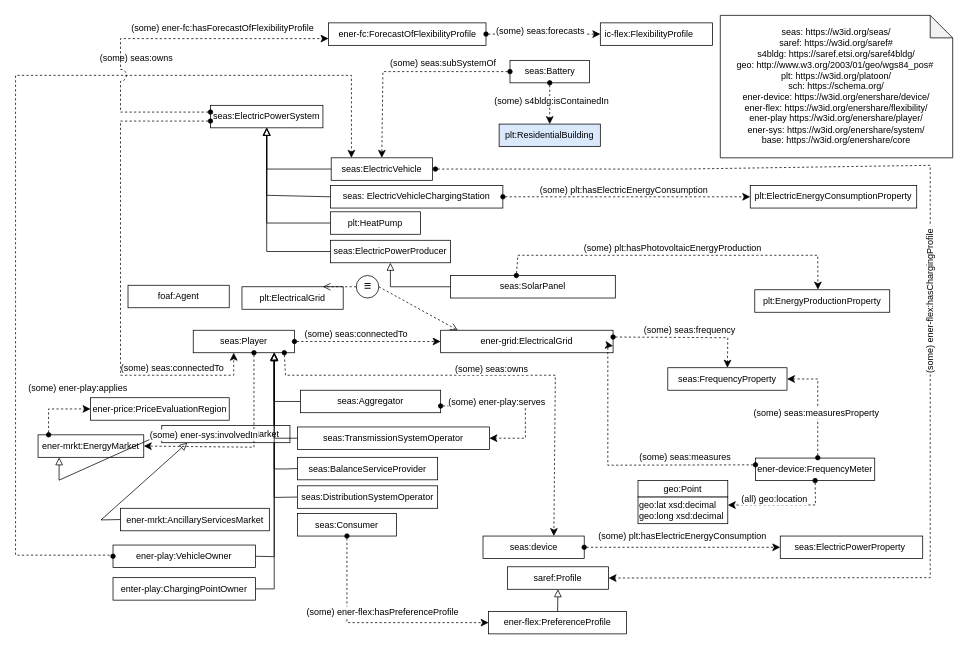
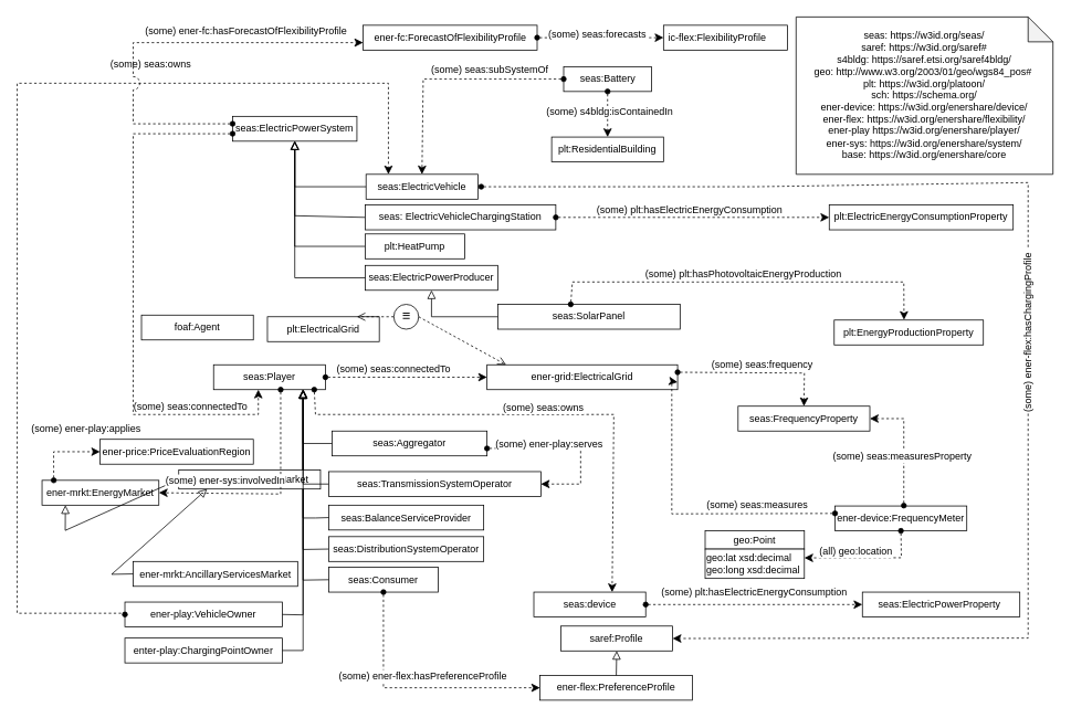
- <mxCell id="46" value="plt:ResidentialBuilding" style="rounded=0;whiteSpace=wrap;html=1;snapToPoint=1;points=[[0.1,0],[0.2,0],[0.3,0],[0.4,0],[0.5,0],[0.6,0],[0.7,0],[0.8,0],[0.9,0],[0,0.1],[0,0.3],[0,0.5],[0,0.7],[0,0.9],[0.1,1],[0.2,1],[0.3,1],[0.4,1],[0.5,1],[0.6,1],[0.7,1],[0.8,1],[0.9,1],[1,0.1],[1,0.3],[1,0.5],[1,0.7],[1,0.9]];fillColor=#dae8fc;" vertex="1" parent="1"><mxGeometry x="665" y="165" width="135" height="30" as="geometry" /></mxCell>
+ <mxCell id="46" value="plt:ResidentialBuilding" style="rounded=0;whiteSpace=wrap;html=1;snapToPoint=1;points=[[0.1,0],[0.2,0],[0.3,0],[0.4,0],[0.5,0],[0.6,0],[0.7,0],[0.8,0],[0.9,0],[0,0.1],[0,0.3],[0,0.5],[0,0.7],[0,0.9],[0.1,1],[0.2,1],[0.3,1],[0.4,1],[0.5,1],[0.6,1],[0.7,1],[0.8,1],[0.9,1],[1,0.1],[1,0.3],[1,0.5],[1,0.7],[1,0.9]];" vertex="1" parent="1"><mxGeometry x="665" y="165" width="135" height="30" as="geometry" /></mxCell>
+ <mxCell id="33" value="" style="endArrow=block;html=1;fontColor=#000099;endFill=0;endSize=8;arcSize=0;rounded=0;exitX=0;exitY=0.5;exitDx=0;exitDy=0;entryX=0.8;entryY=1;entryDx=0;entryDy=0;" edge="1" parent="1" source="32" target="20"><mxGeometry width="50" height="50" relative="1" as="geometry"><mxPoint x="407" y="581" as="sourcePoint" /><mxPoint x="270" y="532" as="targetPoint" /><Array as="points"><mxPoint x="365" y="700" /><mxPoint x="365" y="670" /></Array></mxGeometry></mxCell>
